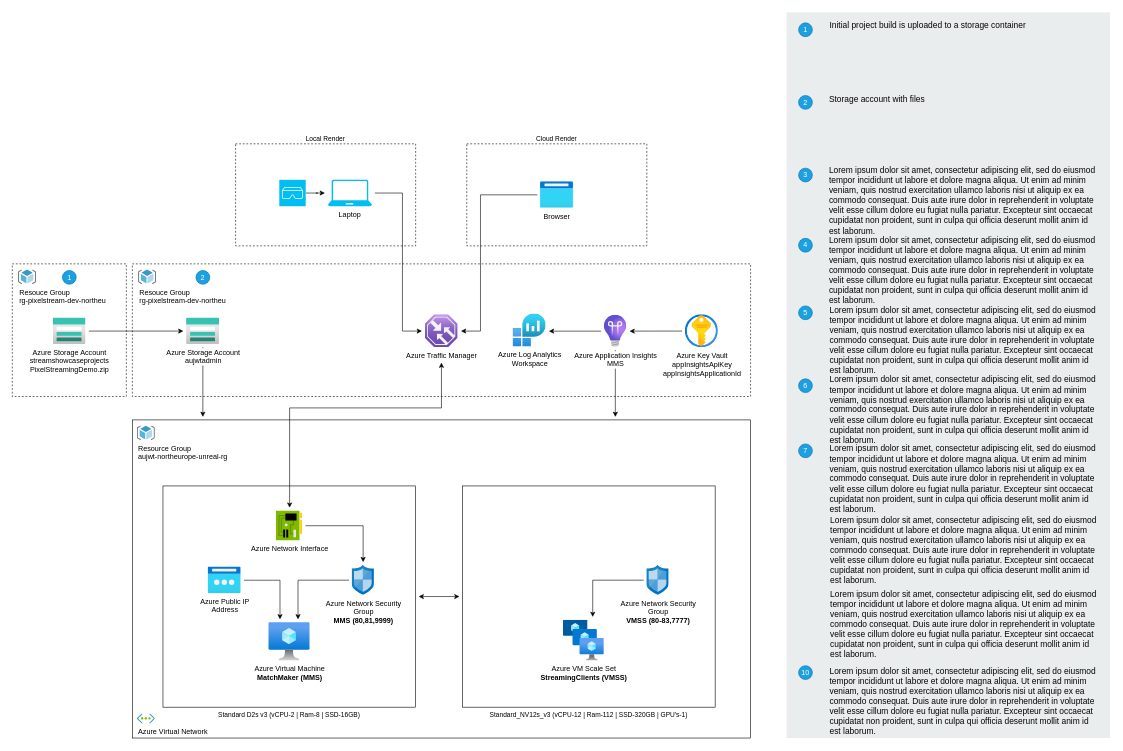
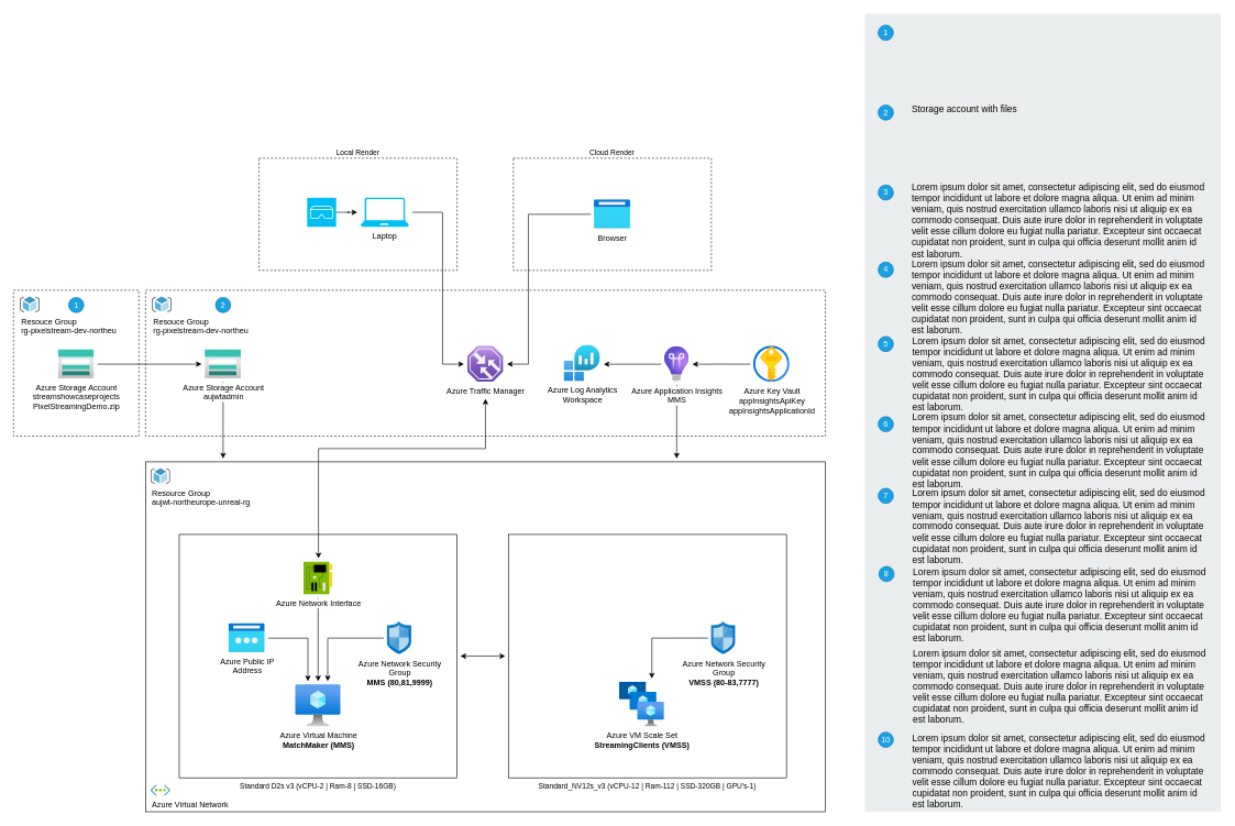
- <mxCell id="8" value="Initial project build is uploaded to a storage container" style="text;html=1;align=left;verticalAlign=top;spacingTop=-4;fontSize=14;labelBackgroundColor=none;whiteSpace=wrap;fontColor=#050505;" parent="1" vertex="1"><mxGeometry x="1379.5" y="31" width="449" height="118" as="geometry" /></mxCell>
+ <mxCell id="23" value="8" style="ellipse;whiteSpace=wrap;html=1;aspect=fixed;fillColor=#1ba1e2;strokeColor=#006EAF;labelBackgroundColor=none;fontColor=#ffffff;" parent="1" vertex="1"><mxGeometry x="1331" y="857.5" width="23" height="23" as="geometry" /></mxCell>
- <mxCell id="39" style="edgeStyle=orthogonalEdgeStyle;rounded=0;orthogonalLoop=1;jettySize=auto;html=1;targetPerimeterSpacing=5;sourcePerimeterSpacing=5;" parent="1" source="40" target="42" edge="1"><mxGeometry relative="1" as="geometry" /></mxCell>
+ <mxCell id="39" style="edgeStyle=orthogonalEdgeStyle;rounded=0;orthogonalLoop=1;jettySize=auto;html=1;targetPerimeterSpacing=5;sourcePerimeterSpacing=5;" parent="1" source="40" target="36" edge="1"><mxGeometry relative="1" as="geometry" /></mxCell>
